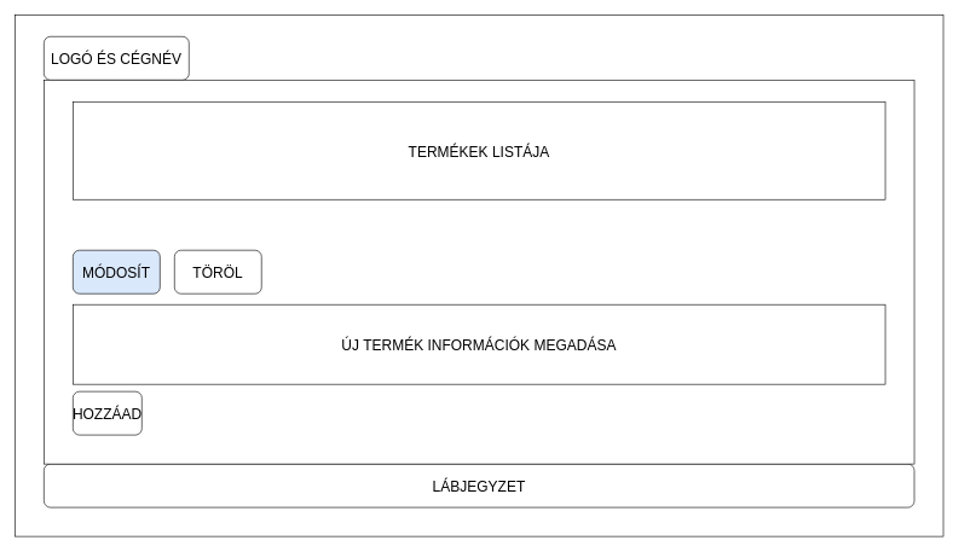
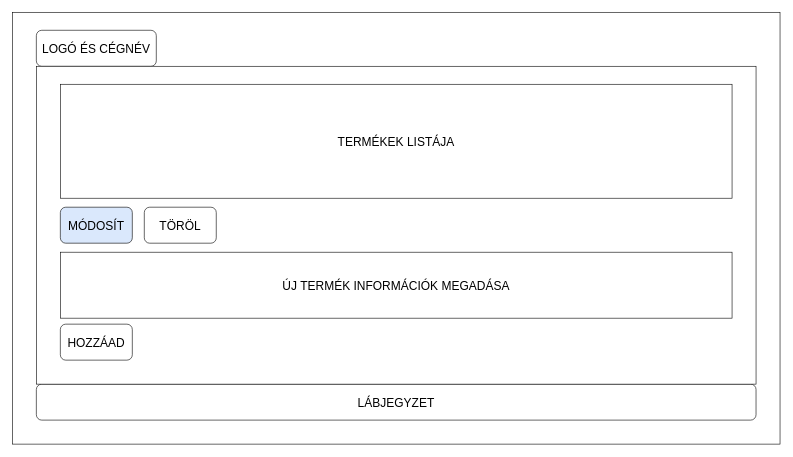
- <mxCell id="6" value="TERMÉKEK LISTÁJA" style="rounded=0;whiteSpace=wrap;html=1;fontSize=20;" parent="1" vertex="1"><mxGeometry x="100" y="140" width="1120" height="135" as="geometry" /></mxCell>
+ <mxCell id="6" value="TERMÉKEK LISTÁJA" style="rounded=0;whiteSpace=wrap;html=1;fontSize=20;" parent="1" vertex="1"><mxGeometry x="100" y="140" width="1120" height="190" as="geometry" /></mxCell>
- <mxCell id="10" value="HOZZÁAD" style="rounded=1;whiteSpace=wrap;html=1;fontSize=20;" parent="1" vertex="1"><mxGeometry x="100" y="540" width="95" height="60" as="geometry" /></mxCell>
+ <mxCell id="10" value="HOZZÁAD" style="rounded=1;whiteSpace=wrap;html=1;fontSize=20;" parent="1" vertex="1"><mxGeometry x="100" y="540" width="120" height="60" as="geometry" /></mxCell>
